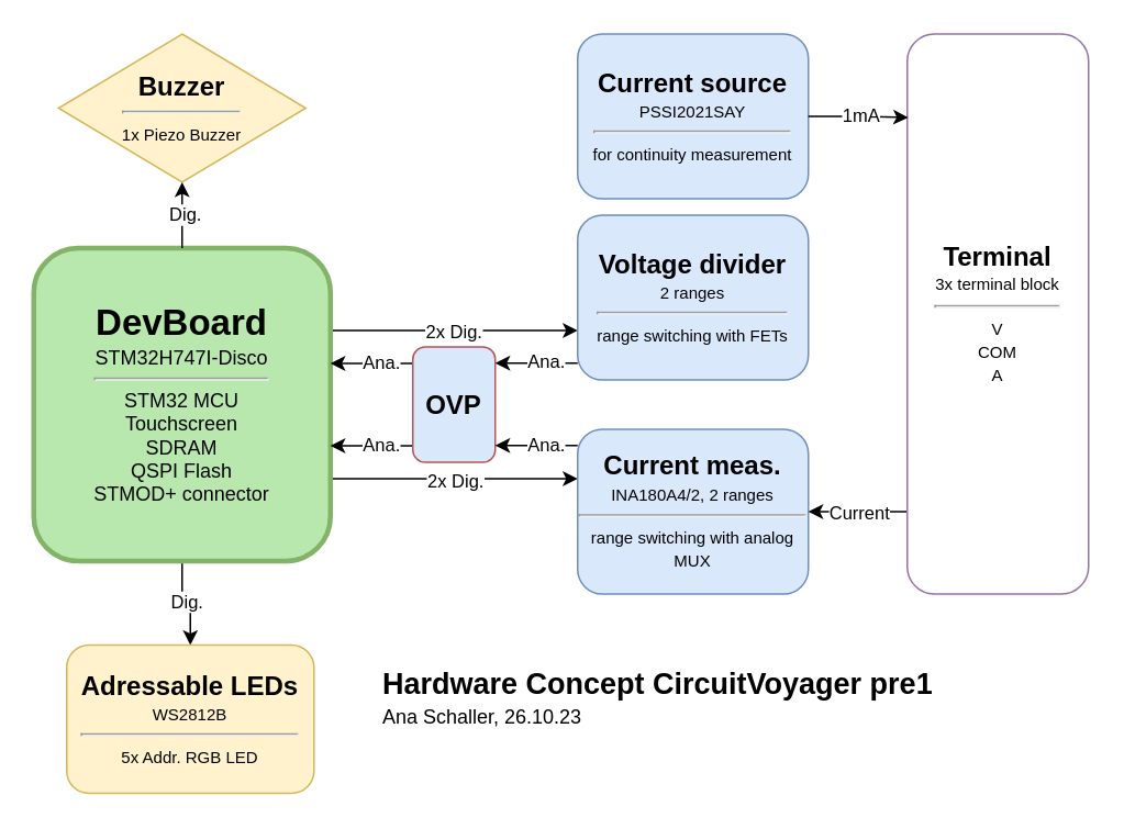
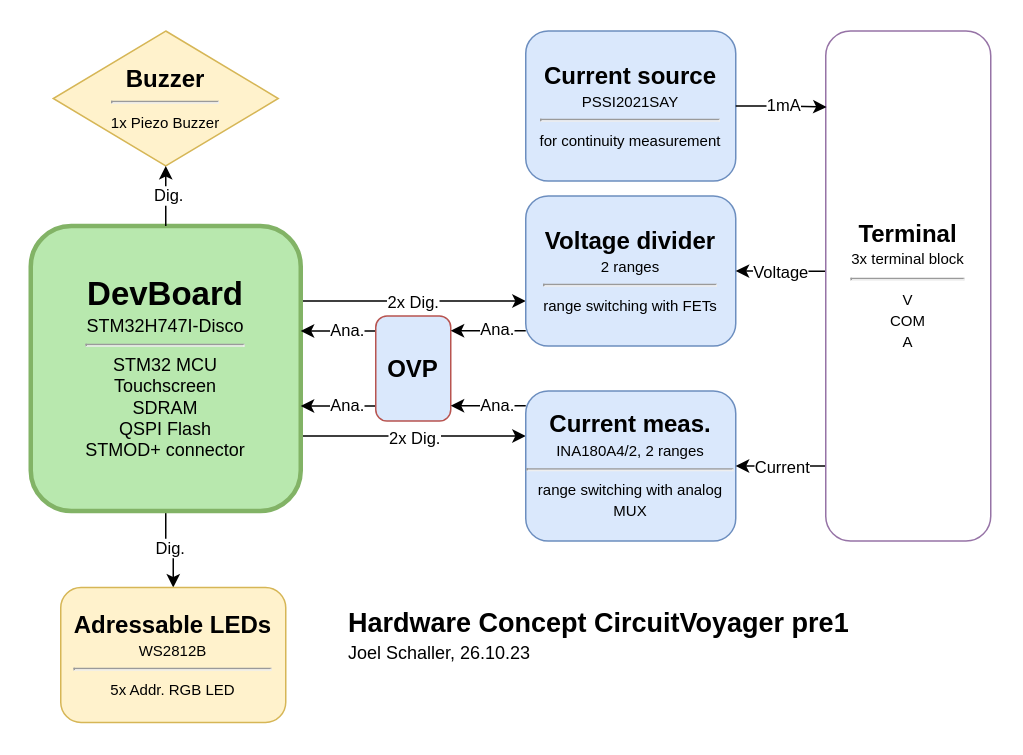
+ <mxCell id="27" style="edgeStyle=orthogonalEdgeStyle;rounded=0;orthogonalLoop=1;jettySize=auto;html=1;exitX=-0.001;exitY=0.471;exitDx=0;exitDy=0;exitPerimeter=0;entryX=1;entryY=0.5;entryDx=0;entryDy=0;" parent="1" source="31" target="9" edge="1"><mxGeometry relative="1" as="geometry"><mxPoint x="500" y="180" as="targetPoint" /><mxPoint x="550" y="180" as="sourcePoint" /></mxGeometry></mxCell>
+ <mxCell id="28" value="Voltage" style="edgeLabel;html=1;align=center;verticalAlign=middle;resizable=0;points=[];" parent="27" vertex="1" connectable="0"><mxGeometry x="0.066" relative="1" as="geometry"><mxPoint x="2" as="offset" /></mxGeometry></mxCell>
- <mxCell id="17" value="&lt;font style=&quot;font-size: 12px;&quot;&gt;Ana Schaller, 26.10.23&lt;/font&gt;" style="text;html=1;strokeColor=none;fillColor=none;align=left;verticalAlign=middle;whiteSpace=wrap;rounded=0;" parent="1" vertex="1"><mxGeometry x="230" y="425" width="430" height="20" as="geometry" /></mxCell>
+ <mxCell id="17" value="&lt;font style=&quot;font-size: 12px;&quot;&gt;Joel Schaller, 26.10.23&lt;/font&gt;" style="text;html=1;strokeColor=none;fillColor=none;align=left;verticalAlign=middle;whiteSpace=wrap;rounded=0;" parent="1" vertex="1"><mxGeometry x="230" y="425" width="430" height="20" as="geometry" /></mxCell>
